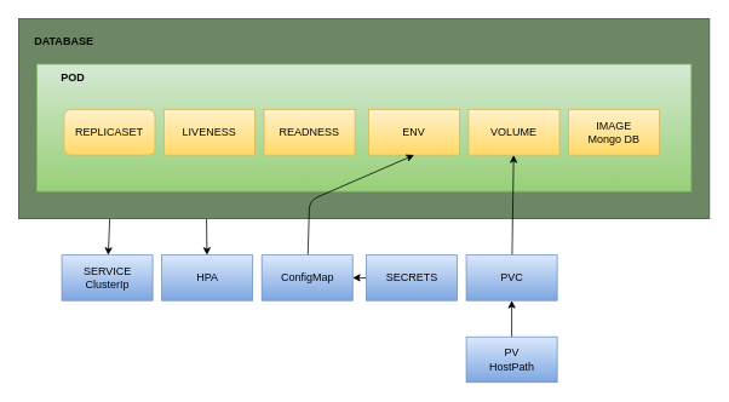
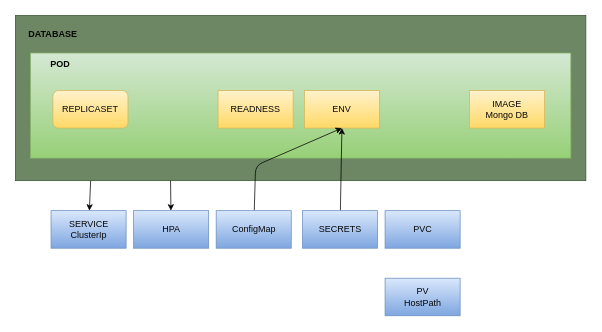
- <mxCell id="8" value="LIVENESS" style="rounded=0;whiteSpace=wrap;html=1;fillColor=#fff2cc;gradientColor=#ffd966;strokeColor=#d6b656;fontColor=#080808;" parent="1" vertex="1"><mxGeometry x="180" y="120" width="100" height="50" as="geometry" /></mxCell>
- <mxCell id="10" value="VOLUME" style="rounded=0;whiteSpace=wrap;html=1;fillColor=#fff2cc;gradientColor=#ffd966;strokeColor=#d6b656;fontColor=#080808;" parent="1" vertex="1"><mxGeometry x="515" y="120" width="100" height="50" as="geometry" /></mxCell>
- <mxCell id="18" style="edgeStyle=none;html=1;" parent="1" source="19" target="10" edge="1"><mxGeometry relative="1" as="geometry" /></mxCell>
- <mxCell id="16" style="edgeStyle=none;html=1;" parent="1" source="17" target="15" edge="1"><mxGeometry relative="1" as="geometry" /></mxCell>
+ <mxCell id="16" style="edgeStyle=none;html=1;entryX=0.5;entryY=1;entryDx=0;entryDy=0;" parent="1" source="17" target="9" edge="1"><mxGeometry relative="1" as="geometry" /></mxCell>
- <mxCell id="20" style="edgeStyle=none;html=1;exitX=0.5;exitY=0;exitDx=0;exitDy=0;entryX=0.5;entryY=1;entryDx=0;entryDy=0;" parent="1" source="21" target="19" edge="1"><mxGeometry relative="1" as="geometry" /></mxCell>
